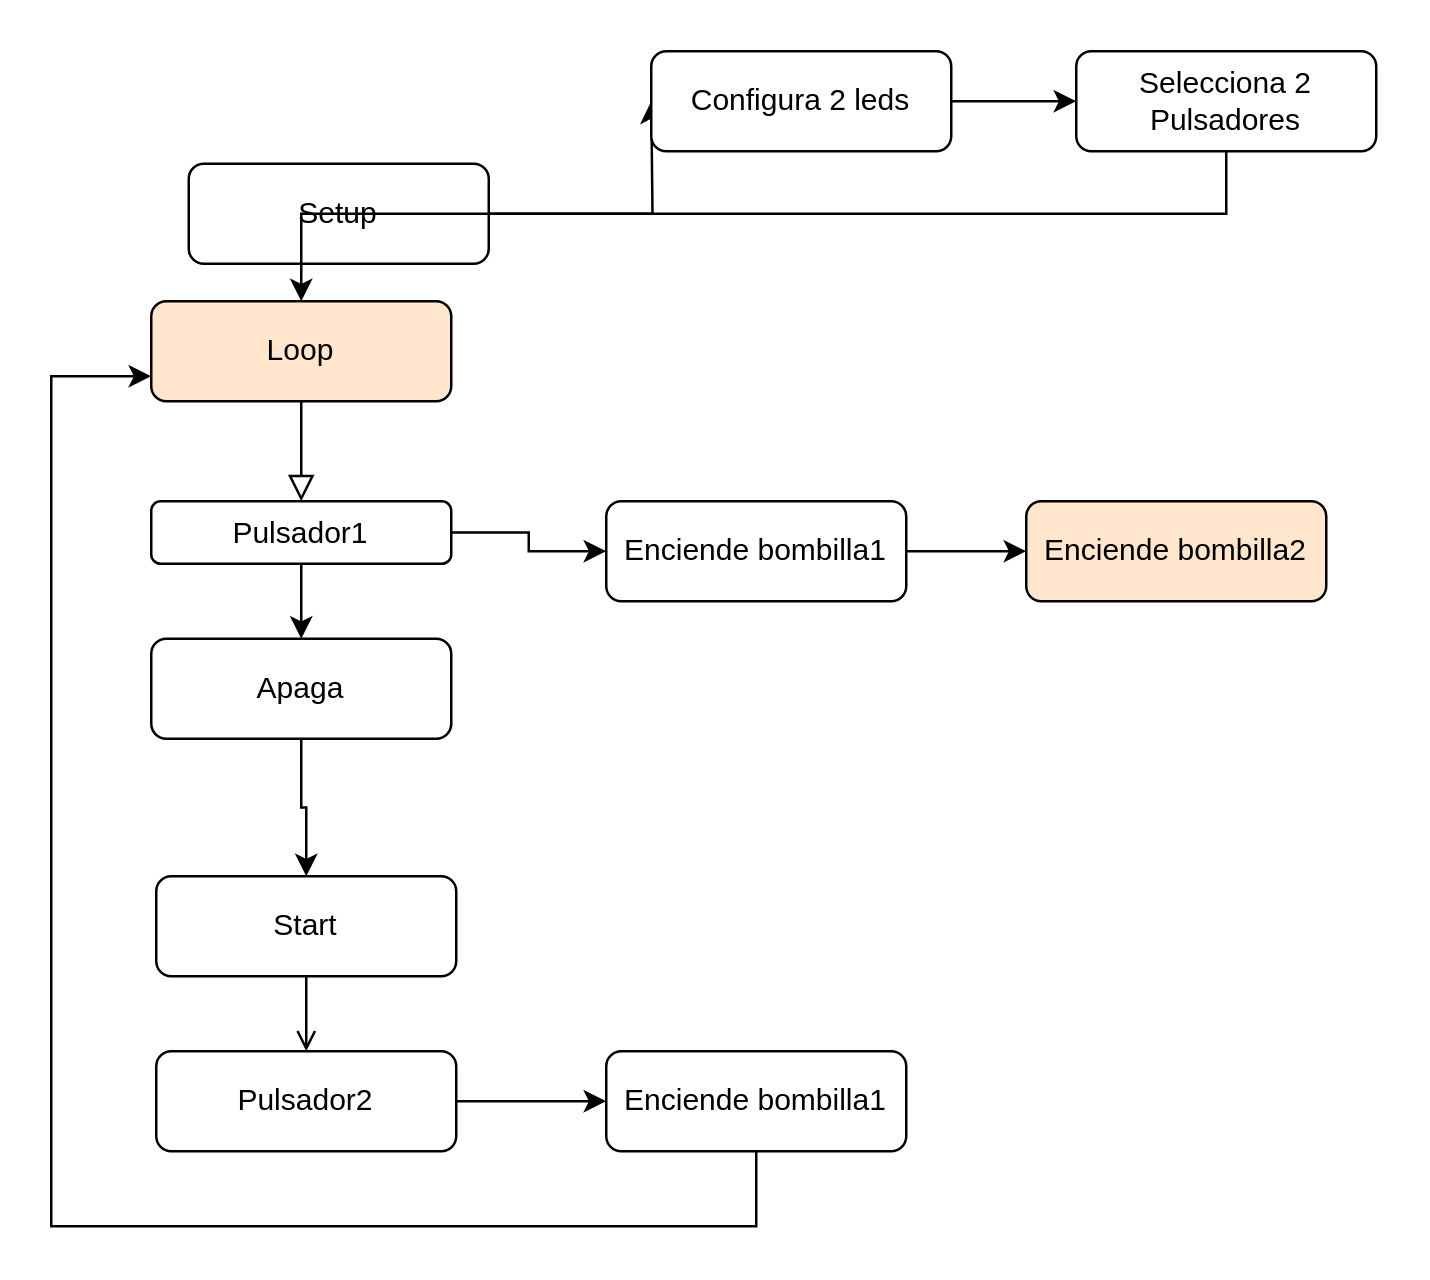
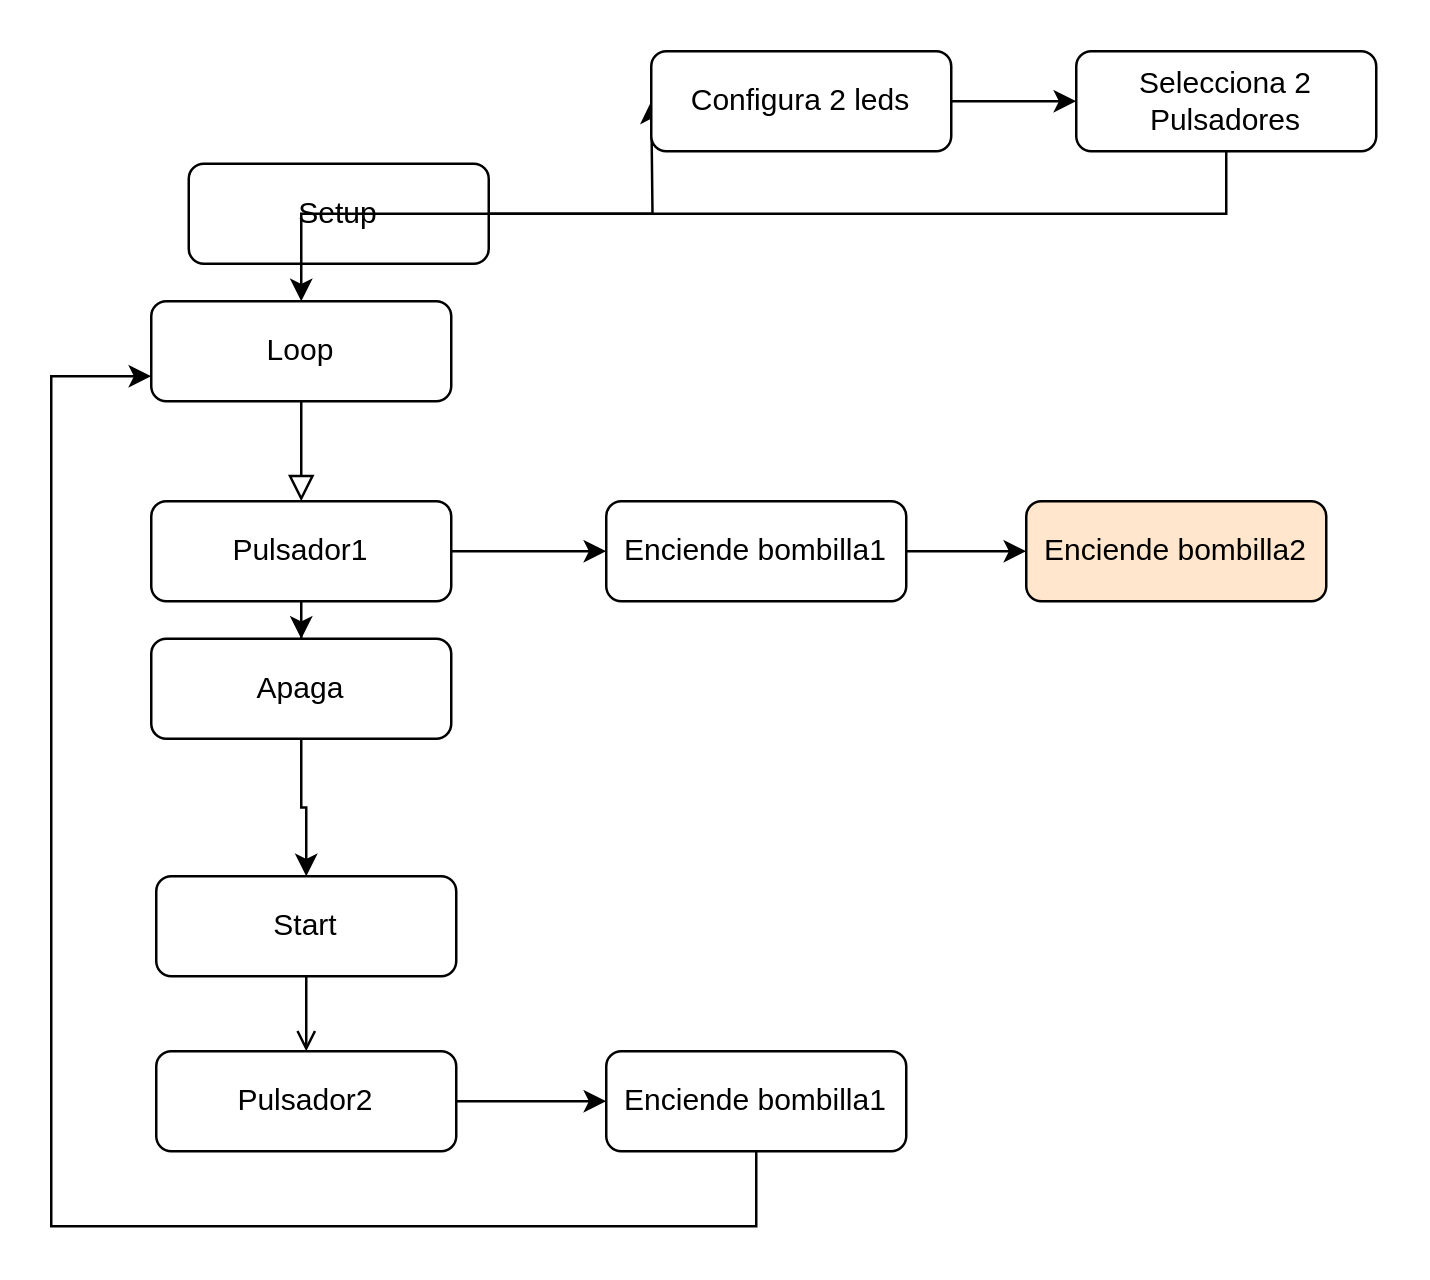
- <mxCell id="5" value="Loop" style="rounded=1;whiteSpace=wrap;html=1;fontSize=12;glass=0;strokeWidth=1;shadow=0;fillColor=#ffe6cc;" vertex="1" parent="1"><mxGeometry x="60" y="120" width="120" height="40" as="geometry" /></mxCell>
+ <mxCell id="5" value="Loop" style="rounded=1;whiteSpace=wrap;html=1;fontSize=12;glass=0;strokeWidth=1;shadow=0;" vertex="1" parent="1"><mxGeometry x="60" y="120" width="120" height="40" as="geometry" /></mxCell>
- <mxCell id="10" value="Pulsador1" style="rounded=1;whiteSpace=wrap;html=1;fontSize=12;glass=0;strokeWidth=1;shadow=0;" vertex="1" parent="1"><mxGeometry x="60" y="200" width="120" height="25" as="geometry" /></mxCell>
+ <mxCell id="10" value="Pulsador1" style="rounded=1;whiteSpace=wrap;html=1;fontSize=12;glass=0;strokeWidth=1;shadow=0;" vertex="1" parent="1"><mxGeometry x="60" y="200" width="120" height="40" as="geometry" /></mxCell>
